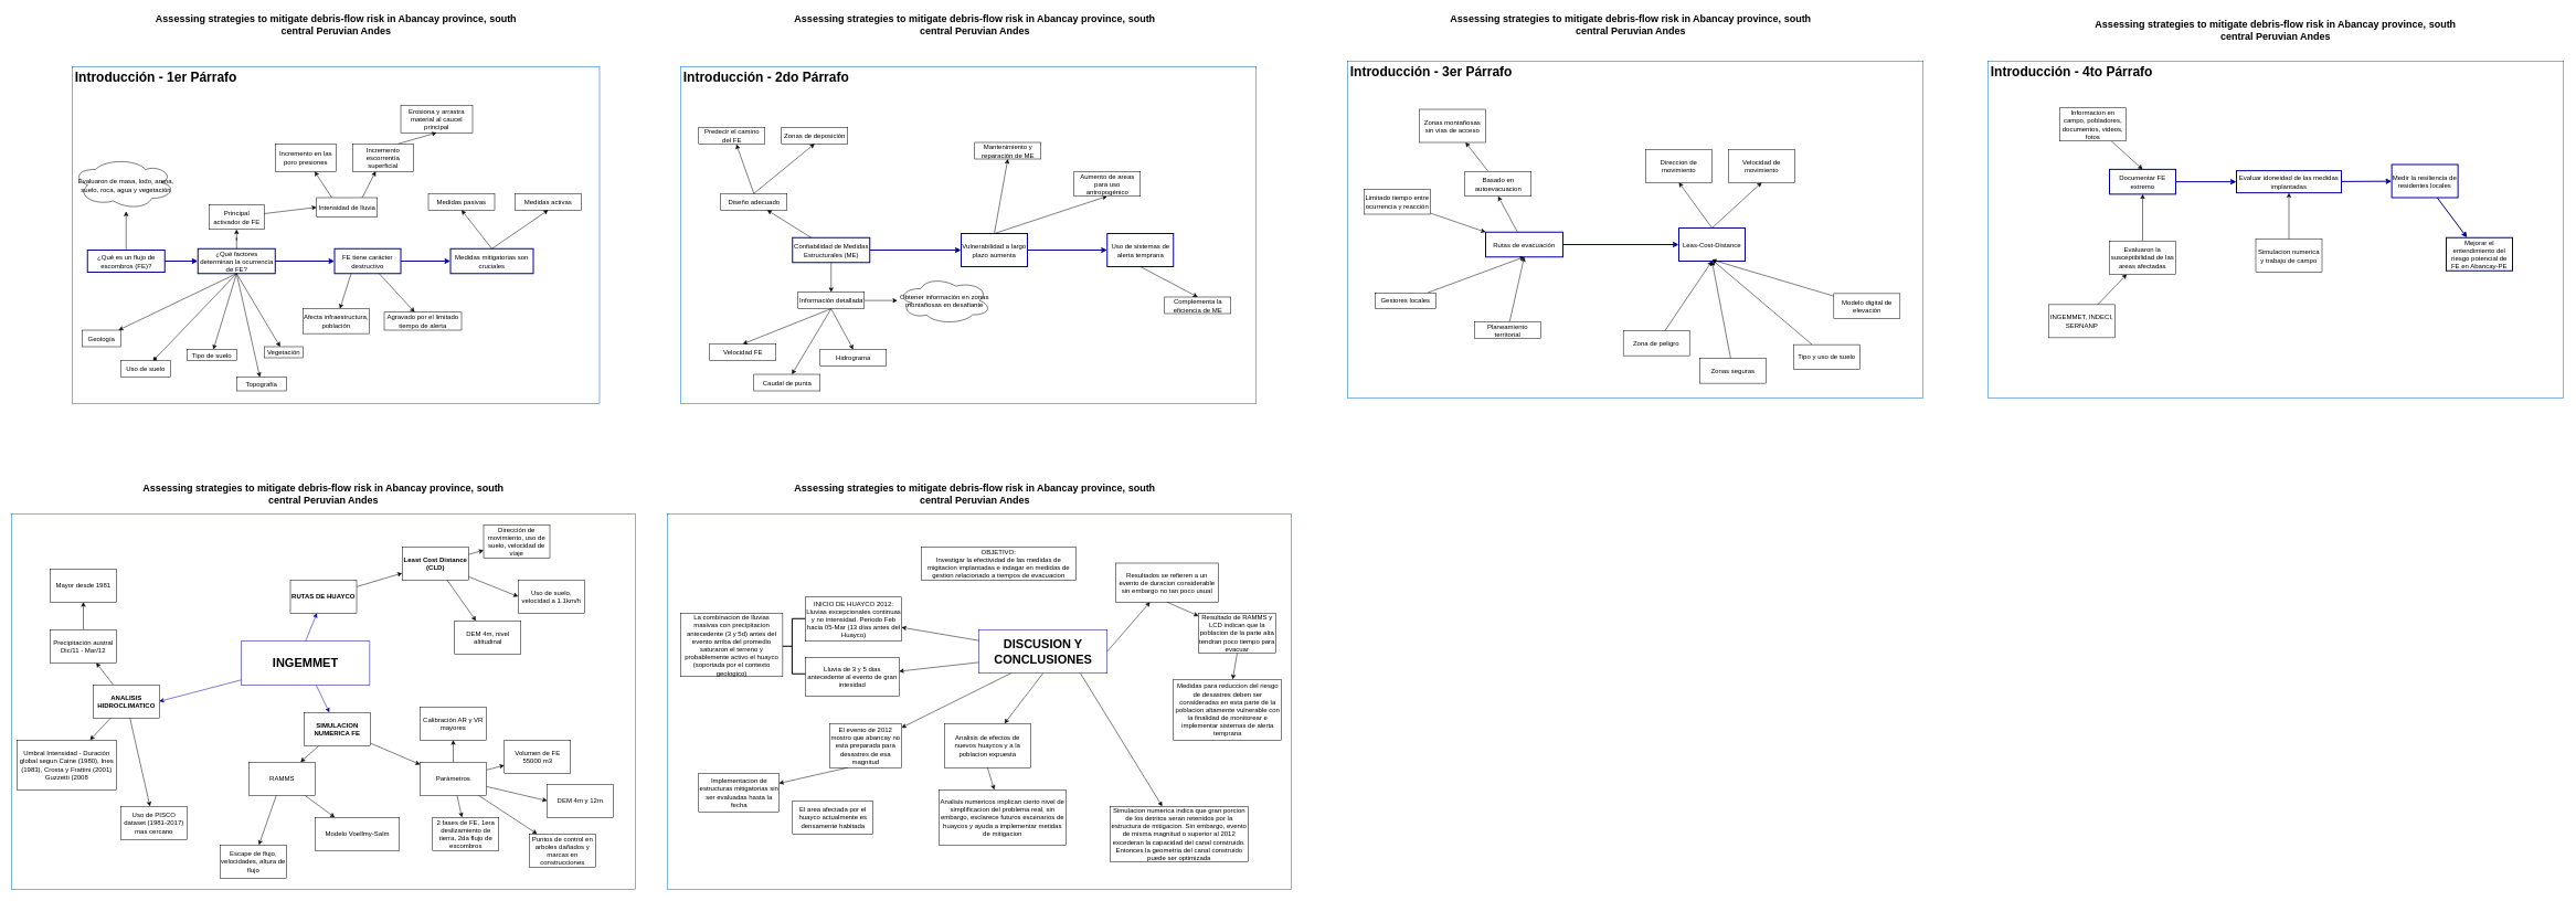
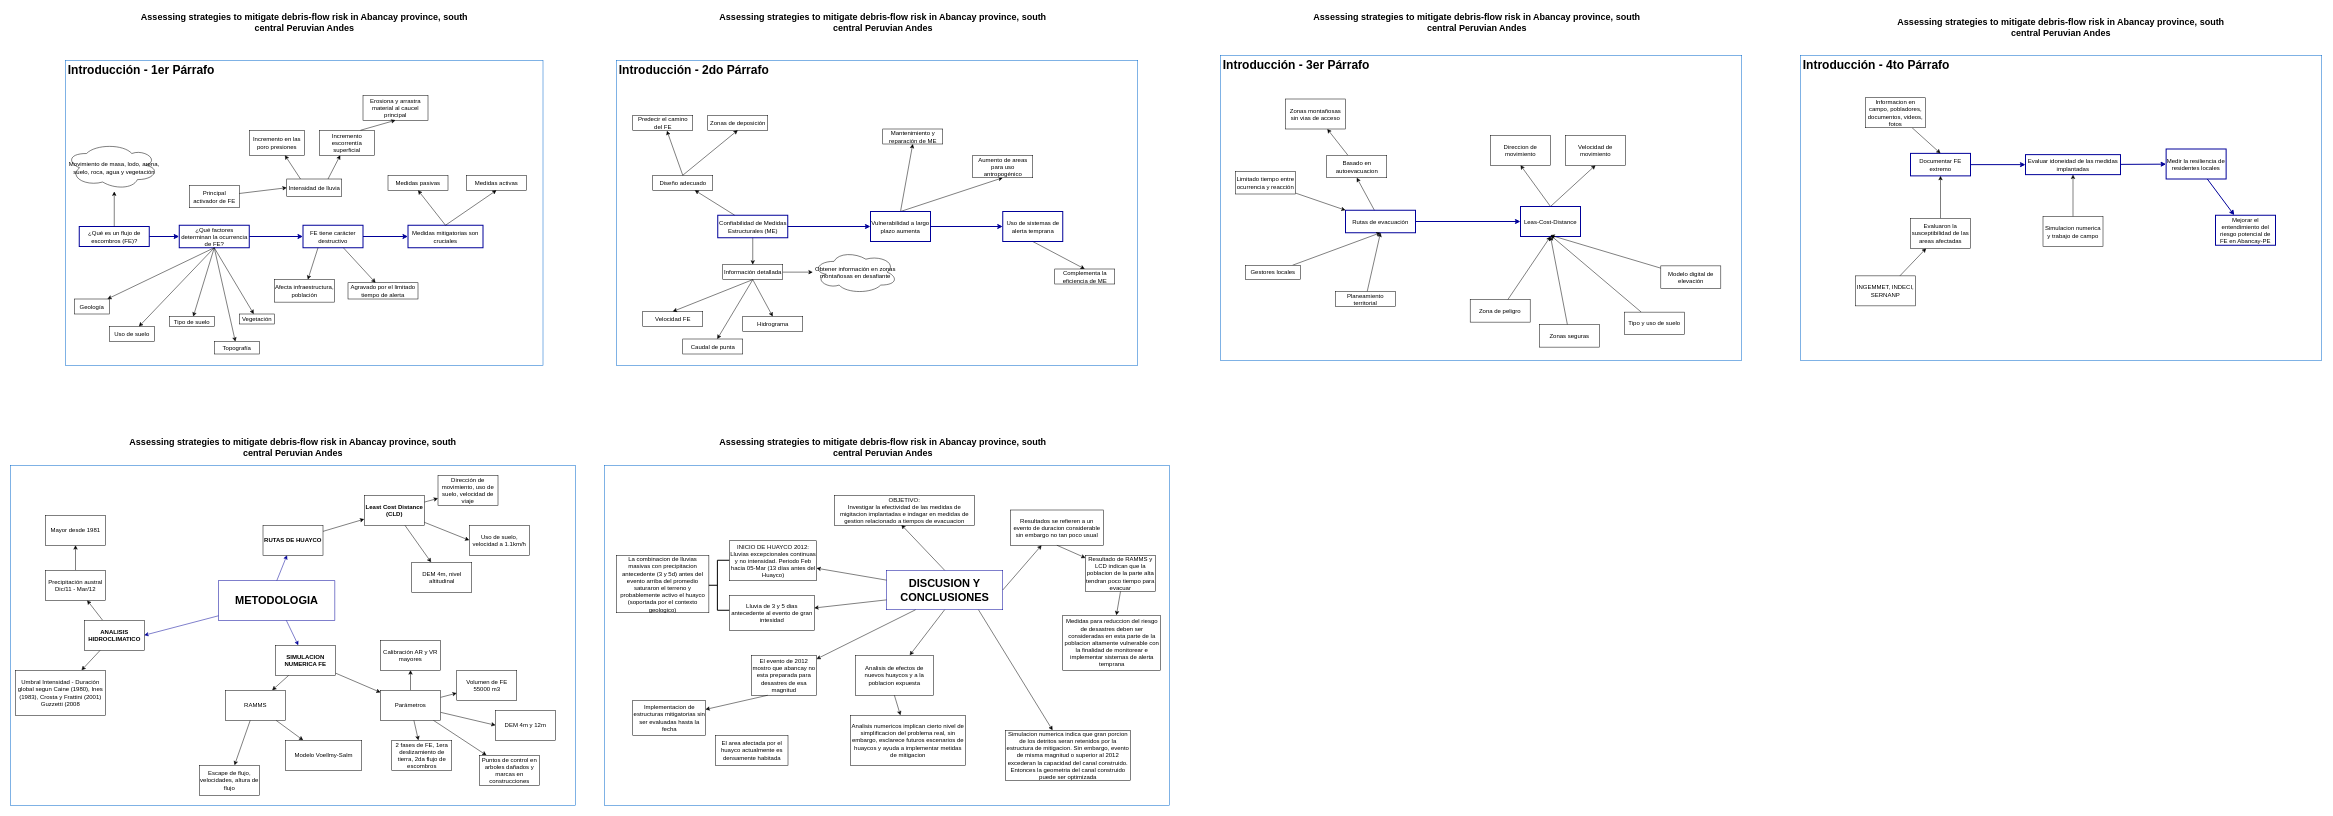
- <mxCell id="164" value="Evaluaron de masa, lodo, arena, suelo, roca, agua y vegetación" style="ellipse;shape=cloud;whiteSpace=wrap;html=1;rounded=0;direction=west;" parent="147" vertex="1"><mxGeometry x="5" y="167.5" width="185" height="95" as="geometry" /></mxCell>
+ <mxCell id="164" value="Movimiento de masa, lodo, arena, suelo, roca, agua y vegetación" style="ellipse;shape=cloud;whiteSpace=wrap;html=1;rounded=0;direction=west;" parent="147" vertex="1"><mxGeometry x="5" y="167.5" width="185" height="95" as="geometry" /></mxCell>
- <mxCell id="153" value="" style="edgeStyle=orthogonalEdgeStyle;rounded=0;orthogonalLoop=1;jettySize=auto;html=1;" parent="147" source="150" target="152" edge="1"><mxGeometry relative="1" as="geometry" /></mxCell>
- <mxCell id="159" style="edgeStyle=none;rounded=0;orthogonalLoop=1;jettySize=auto;html=1;exitX=0.5;exitY=1;exitDx=0;exitDy=0;endArrow=diamond;" parent="147" source="150" target="158" edge="1"><mxGeometry relative="1" as="geometry"><mxPoint x="137.5" y="587.5" as="targetPoint" /></mxGeometry></mxCell>
+ <mxCell id="159" style="edgeStyle=none;rounded=0;orthogonalLoop=1;jettySize=auto;html=1;exitX=0.5;exitY=1;exitDx=0;exitDy=0;" parent="147" source="150" target="158" edge="1"><mxGeometry relative="1" as="geometry"><mxPoint x="137.5" y="587.5" as="targetPoint" /></mxGeometry></mxCell>
+ <mxCell id="122" value="" style="endArrow=classic;html=1;exitX=0.5;exitY=0;exitDx=0;exitDy=0;entryX=0.479;entryY=0.983;entryDx=0;entryDy=0;entryPerimeter=0;" parent="1" source="121" target="123" edge="1"><mxGeometry width="50" height="50" relative="1" as="geometry"><mxPoint x="1857.5" y="1250" as="sourcePoint" /><mxPoint x="1667.5" y="1040" as="targetPoint" /></mxGeometry></mxCell>
- <mxCell id="82" value="&lt;b&gt;&lt;font style=&quot;font-size: 22px&quot;&gt;INGEMMET&lt;/font&gt;&lt;/b&gt;" style="rounded=0;whiteSpace=wrap;html=1;strokeColor=#000099;" parent="1" vertex="1"><mxGeometry x="436.25" y="1161" width="232.5" height="79" as="geometry" /></mxCell>
+ <mxCell id="82" value="&lt;b&gt;&lt;font style=&quot;font-size: 22px&quot;&gt;METODOLOGIA&lt;/font&gt;&lt;/b&gt;" style="rounded=0;whiteSpace=wrap;html=1;strokeColor=#000099;" parent="1" vertex="1"><mxGeometry x="436.25" y="1161" width="232.5" height="79" as="geometry" /></mxCell>
- <mxCell id="84" value="" style="edgeStyle=none;rounded=0;orthogonalLoop=1;jettySize=auto;html=1;" parent="1" source="86" target="90" edge="1"><mxGeometry relative="1" as="geometry" /></mxCell>
- <mxCell id="134" value="El area afectada por el huayco actualmente es densamente habitada" style="rounded=0;whiteSpace=wrap;html=1;" parent="1" vertex="1"><mxGeometry x="1434.5" y="1450" width="145.5" height="60" as="geometry" /></mxCell>
+ <mxCell id="134" value="El area afectada por el huayco actualmente es densamente habitada" style="rounded=0;whiteSpace=wrap;html=1;" parent="1" vertex="1"><mxGeometry x="1429.5" y="1470" width="145.5" height="60" as="geometry" /></mxCell>
- <mxCell id="90" value="Uso de PISCO dataset (1981-2017) mas cercano" style="rounded=0;whiteSpace=wrap;html=1;" parent="1" vertex="1"><mxGeometry x="217.5" y="1460" width="120" height="60" as="geometry" /></mxCell>
